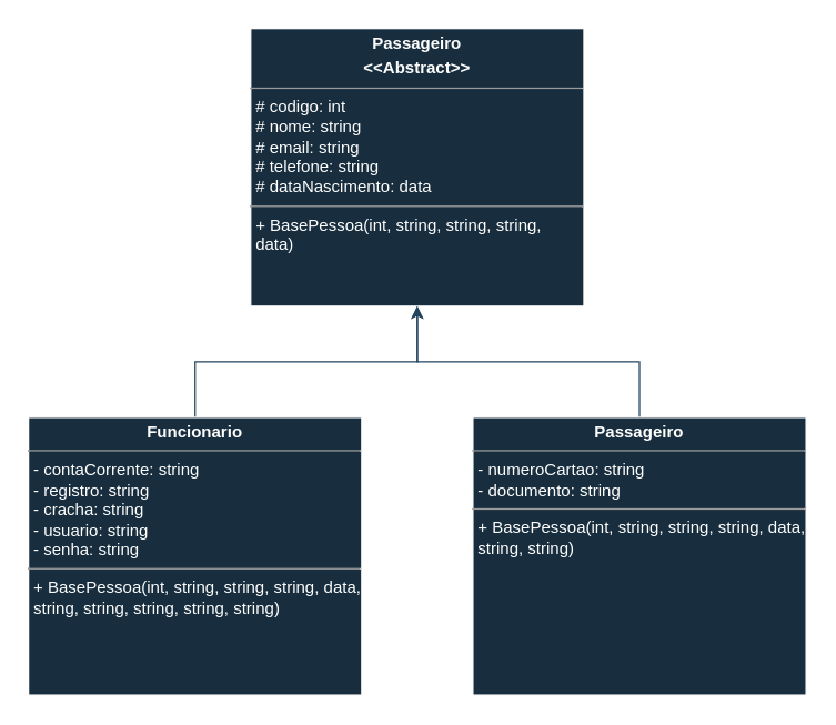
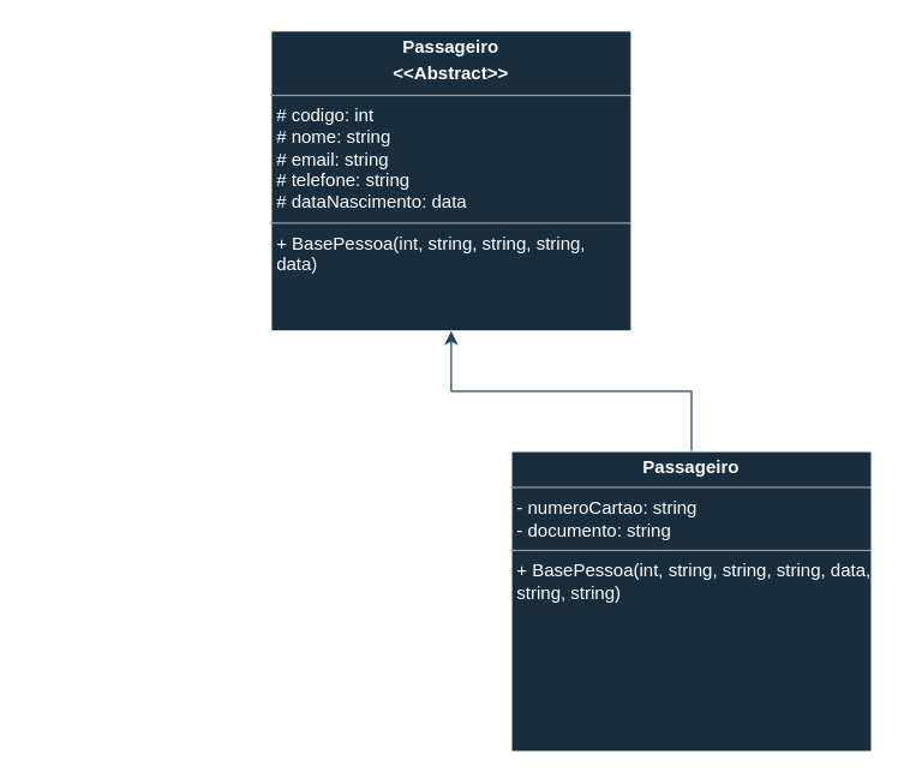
- <mxCell id="3" style="edgeStyle=orthogonalEdgeStyle;rounded=0;orthogonalLoop=1;jettySize=auto;html=1;entryX=0.5;entryY=1;entryDx=0;entryDy=0;labelBackgroundColor=none;strokeColor=#23445D;fontColor=default;" parent="1" source="4" target="2" edge="1"><mxGeometry relative="1" as="geometry" /></mxCell>
- <mxCell id="4" value="&lt;p style=&quot;margin:0px;margin-top:4px;text-align:center;&quot;&gt;&lt;b&gt;Funcionario&lt;/b&gt;&lt;/p&gt;&lt;hr size=&quot;1&quot;&gt;&lt;p style=&quot;margin:0px;margin-left:4px;&quot;&gt;&lt;span style=&quot;background-color: initial;&quot;&gt;- contaCorrente: string&lt;/span&gt;&lt;br&gt;&lt;/p&gt;&lt;p style=&quot;margin:0px;margin-left:4px;&quot;&gt;- registro: string&lt;/p&gt;&lt;p style=&quot;margin:0px;margin-left:4px;&quot;&gt;- cracha: string&lt;/p&gt;&lt;p style=&quot;margin:0px;margin-left:4px;&quot;&gt;- usuario: string&lt;/p&gt;&lt;p style=&quot;margin:0px;margin-left:4px;&quot;&gt;- senha: string&lt;/p&gt;&lt;hr size=&quot;1&quot;&gt;&lt;p style=&quot;margin:0px;margin-left:4px;&quot;&gt;+ BasePessoa(int, string, string, string, data, string, string, string, string, string)&lt;br&gt;&lt;/p&gt;" style="verticalAlign=top;align=left;overflow=fill;fontSize=12;fontFamily=Helvetica;html=1;whiteSpace=wrap;rounded=0;labelBackgroundColor=none;fillColor=#182E3E;strokeColor=#FFFFFF;fontColor=#FFFFFF;" parent="1" vertex="1"><mxGeometry x="20" y="300" width="240" height="200" as="geometry" /></mxCell>
